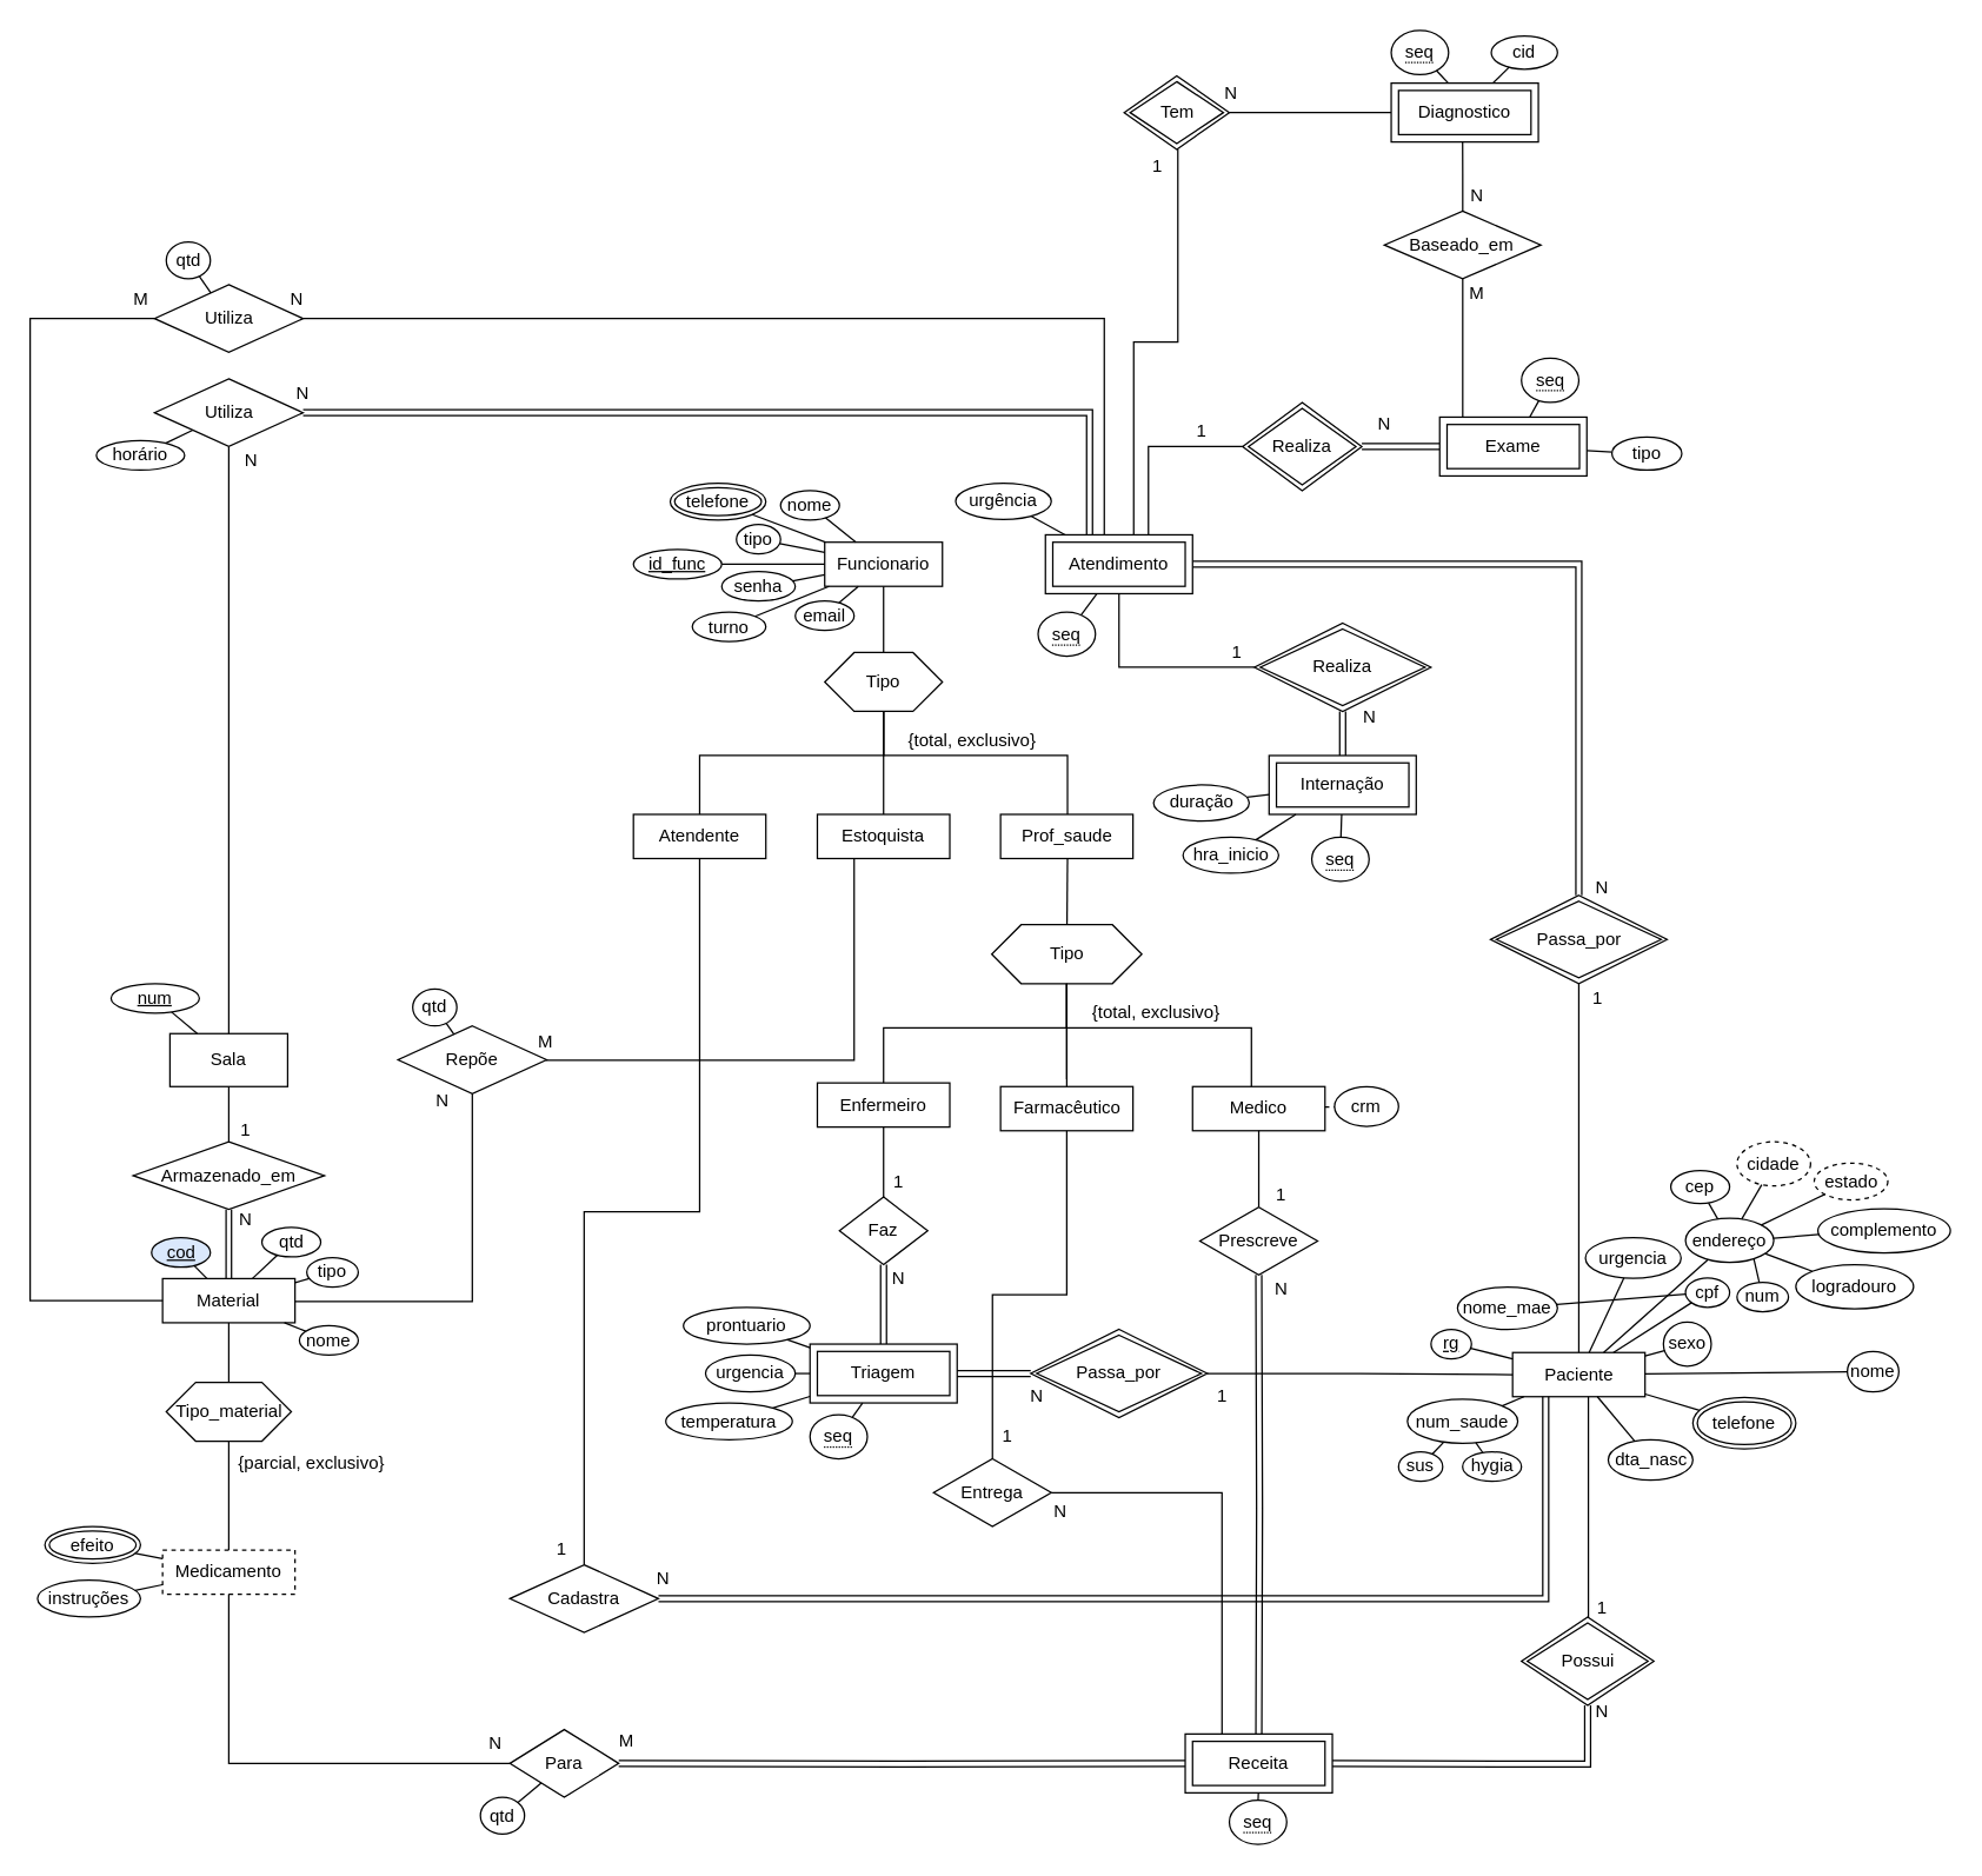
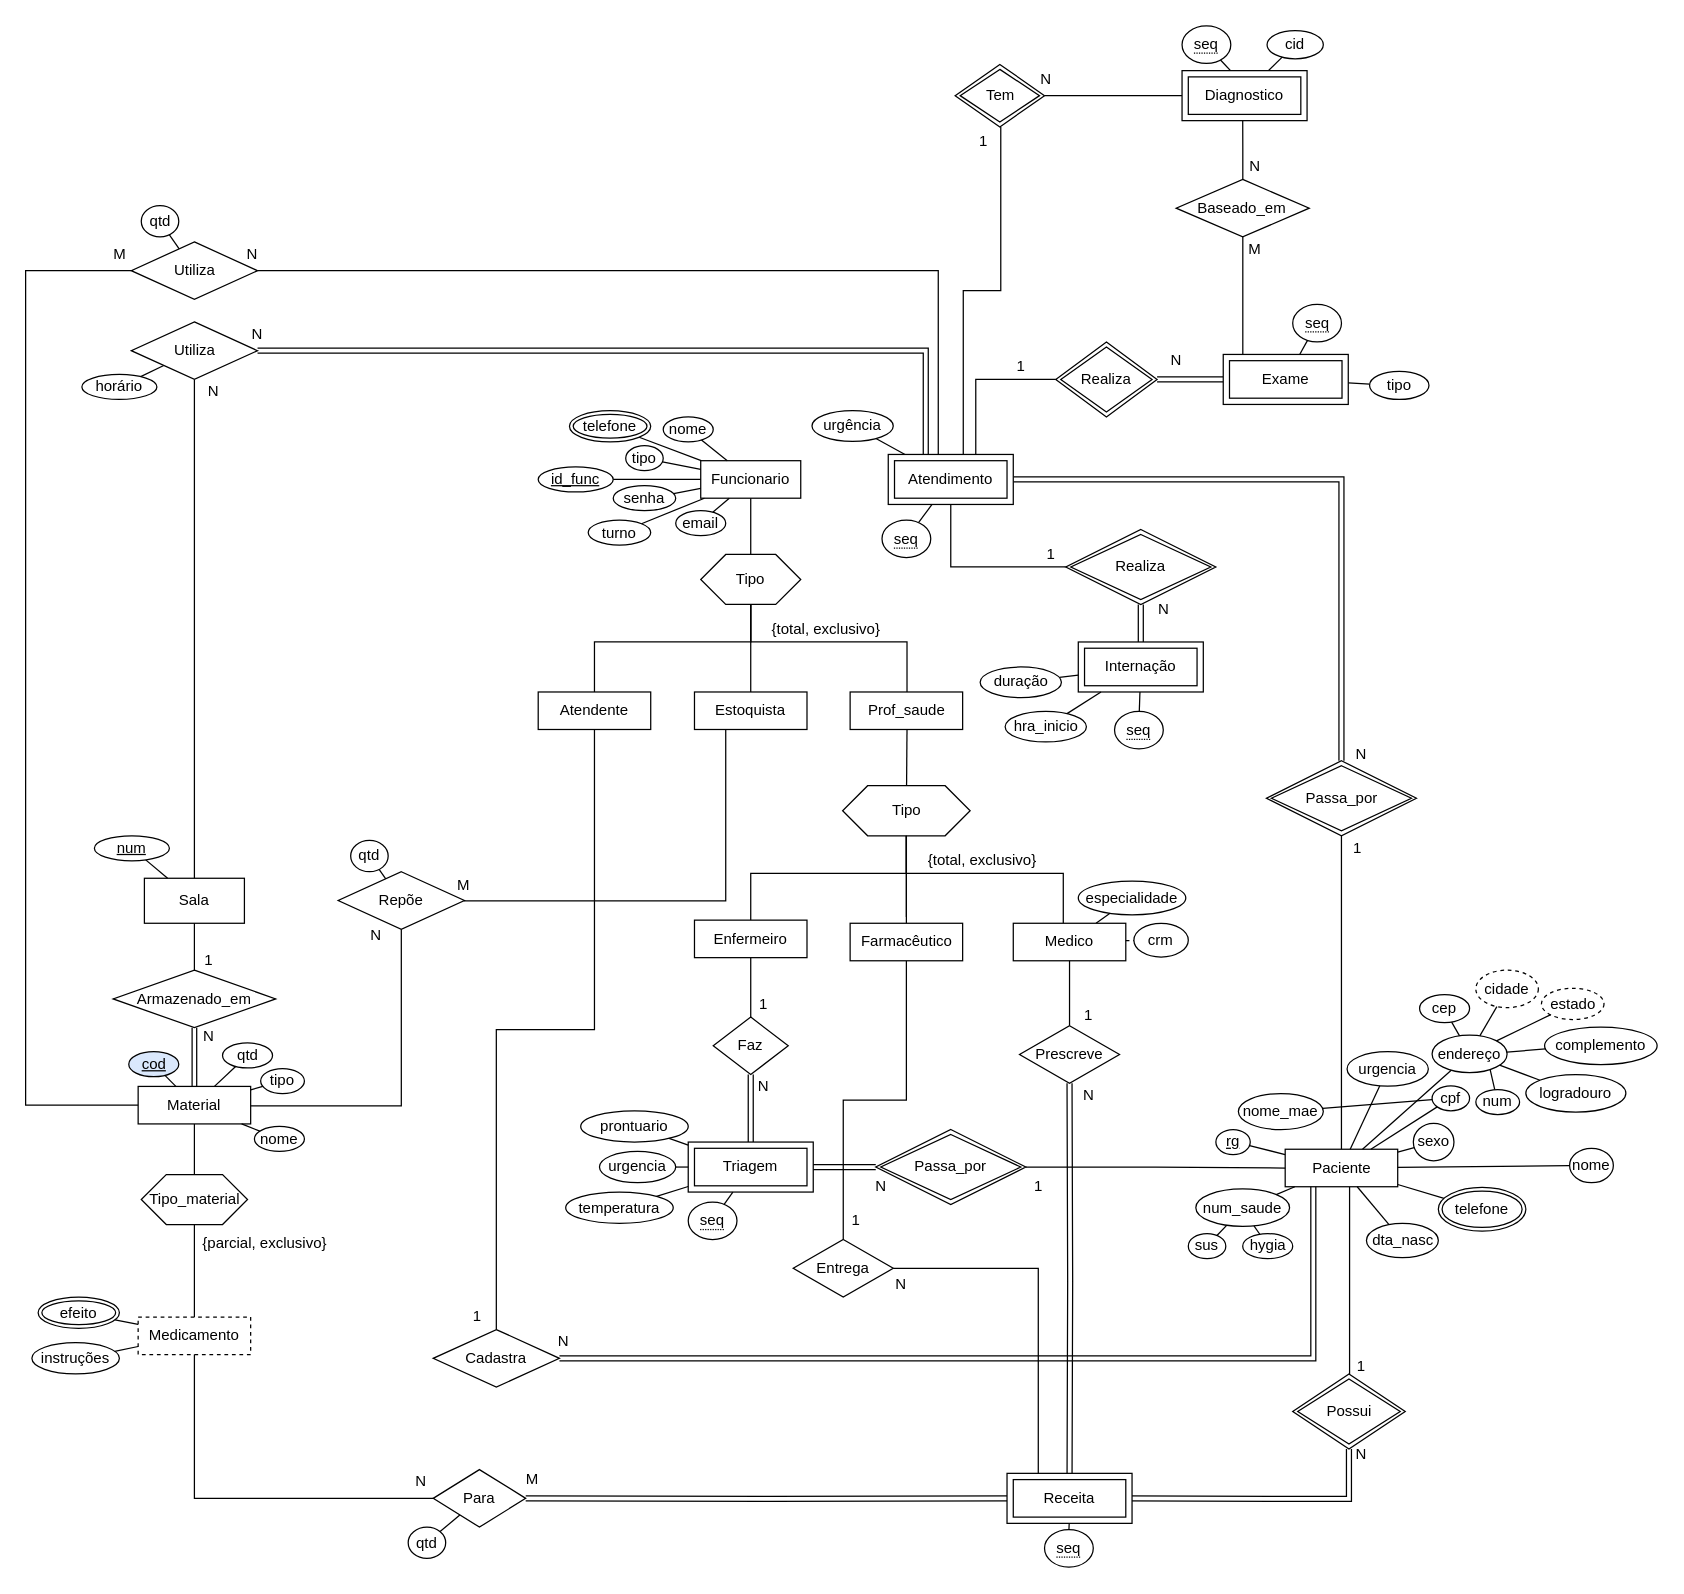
+ <mxCell id="23" value="especialidade" style="ellipse;whiteSpace=wrap;html=1;align=center;rounded=0;" parent="1" vertex="1"><mxGeometry x="862" y="704.25" width="86" height="27" as="geometry" /></mxCell>
+ <mxCell id="24" value="" style="endArrow=none;html=1;rounded=0;strokeWidth=1;curved=1;" parent="1" source="95" target="23" edge="1"><mxGeometry width="50" height="50" relative="1" as="geometry"><mxPoint x="869.901" y="738" as="sourcePoint" /><mxPoint x="515" y="848" as="targetPoint" /></mxGeometry></mxCell>
